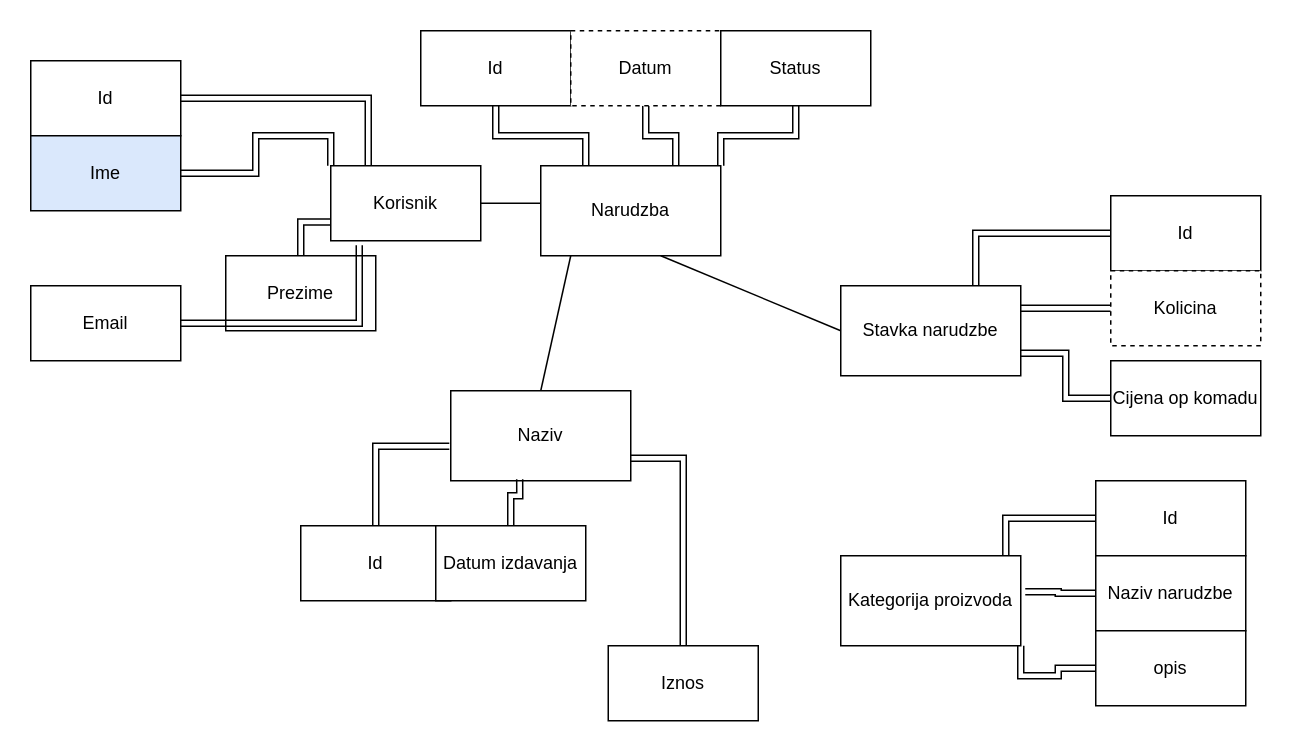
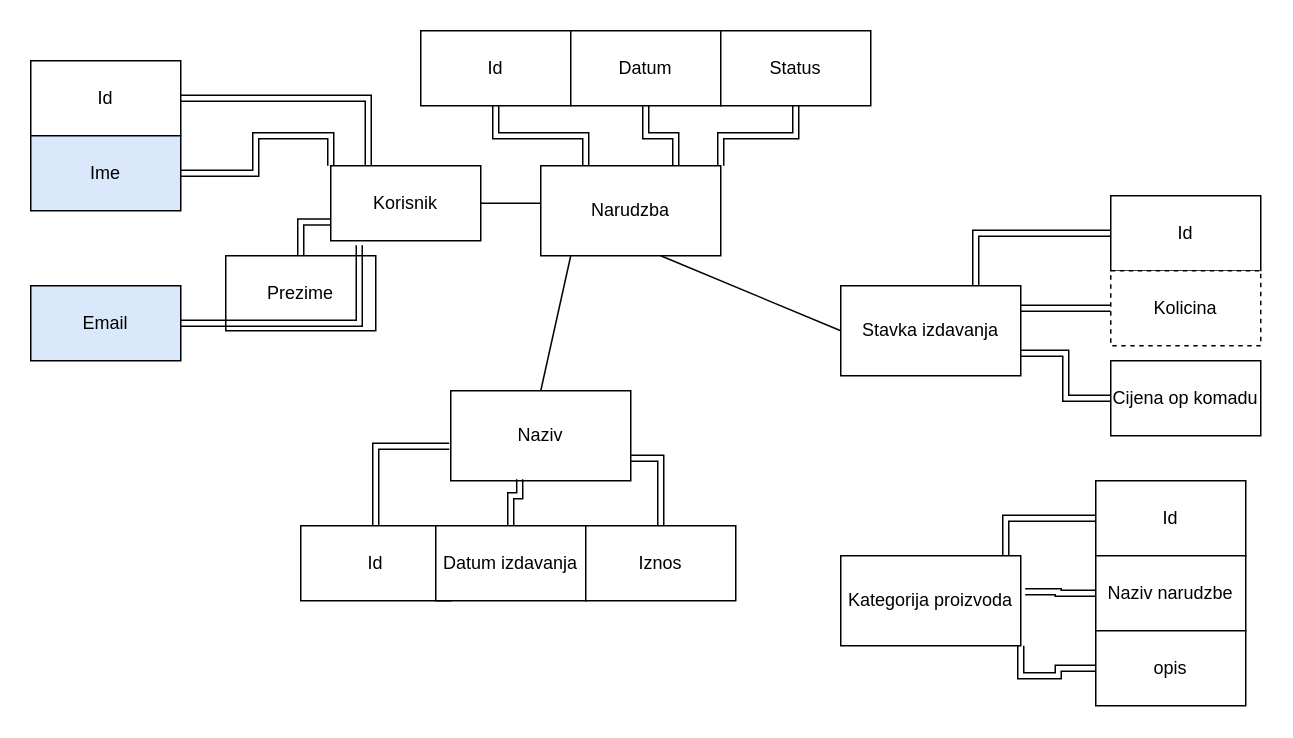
- <mxCell id="16" value="Datum" style="rounded=0;whiteSpace=wrap;html=1;dashed=1;" vertex="1" parent="1"><mxGeometry x="380" y="20" width="100" height="50" as="geometry" /></mxCell>
+ <mxCell id="16" value="Datum" style="rounded=0;whiteSpace=wrap;html=1;" vertex="1" parent="1"><mxGeometry x="380" y="20" width="100" height="50" as="geometry" /></mxCell>
- <mxCell id="11" value="Email" style="rounded=0;whiteSpace=wrap;html=1;" vertex="1" parent="1"><mxGeometry x="20" y="190" width="100" height="50" as="geometry" /></mxCell>
+ <mxCell id="11" value="Email" style="rounded=0;whiteSpace=wrap;html=1;fillColor=#dae8fc;" vertex="1" parent="1"><mxGeometry x="20" y="190" width="100" height="50" as="geometry" /></mxCell>
- <mxCell id="20" value="Stavka narudzbe" style="rounded=0;whiteSpace=wrap;html=1;" vertex="1" parent="1"><mxGeometry x="560" y="190" width="120" height="60" as="geometry" /></mxCell>
+ <mxCell id="20" value="Stavka izdavanja" style="rounded=0;whiteSpace=wrap;html=1;" vertex="1" parent="1"><mxGeometry x="560" y="190" width="120" height="60" as="geometry" /></mxCell>
- <mxCell id="38" value="Iznos" style="rounded=0;whiteSpace=wrap;html=1;" vertex="1" parent="1"><mxGeometry x="405" y="430" width="100" height="50" as="geometry" /></mxCell>
+ <mxCell id="38" value="Iznos" style="rounded=0;whiteSpace=wrap;html=1;" vertex="1" parent="1"><mxGeometry x="390" y="350" width="100" height="50" as="geometry" /></mxCell>
